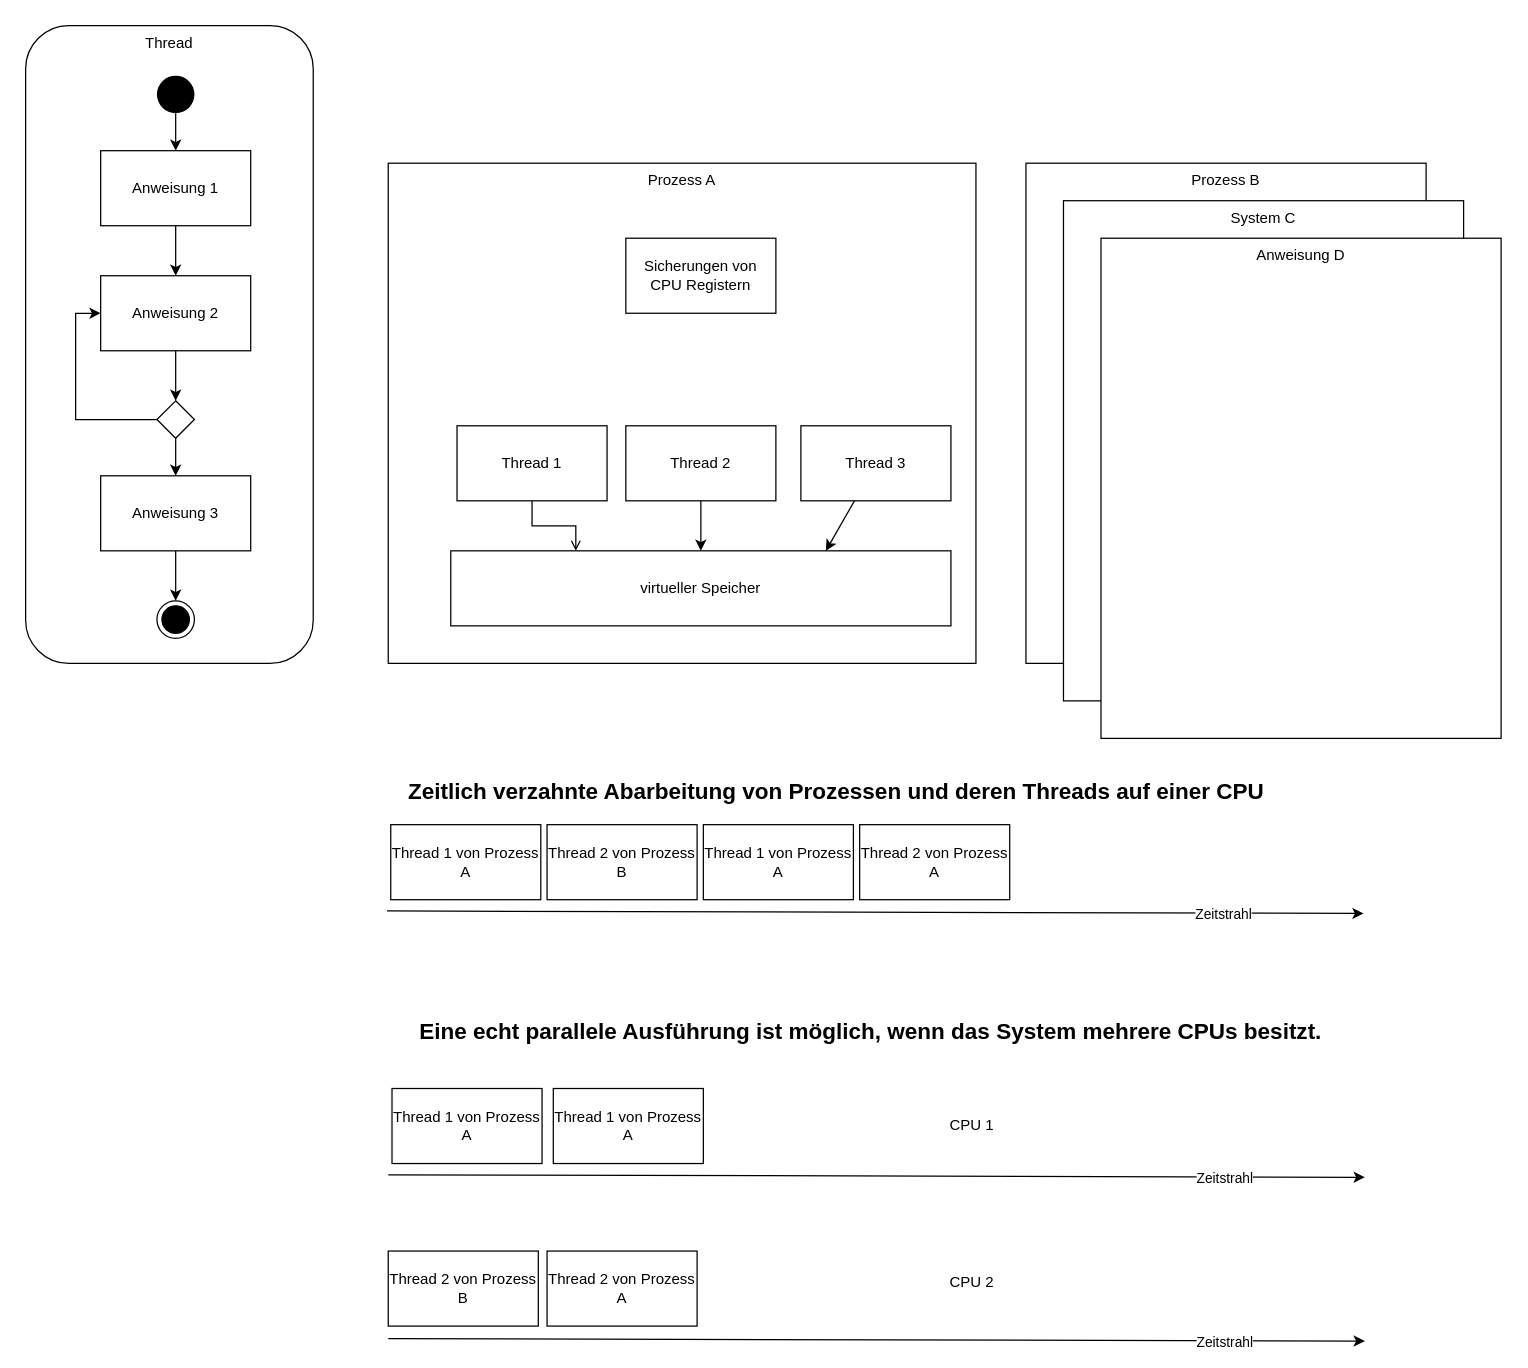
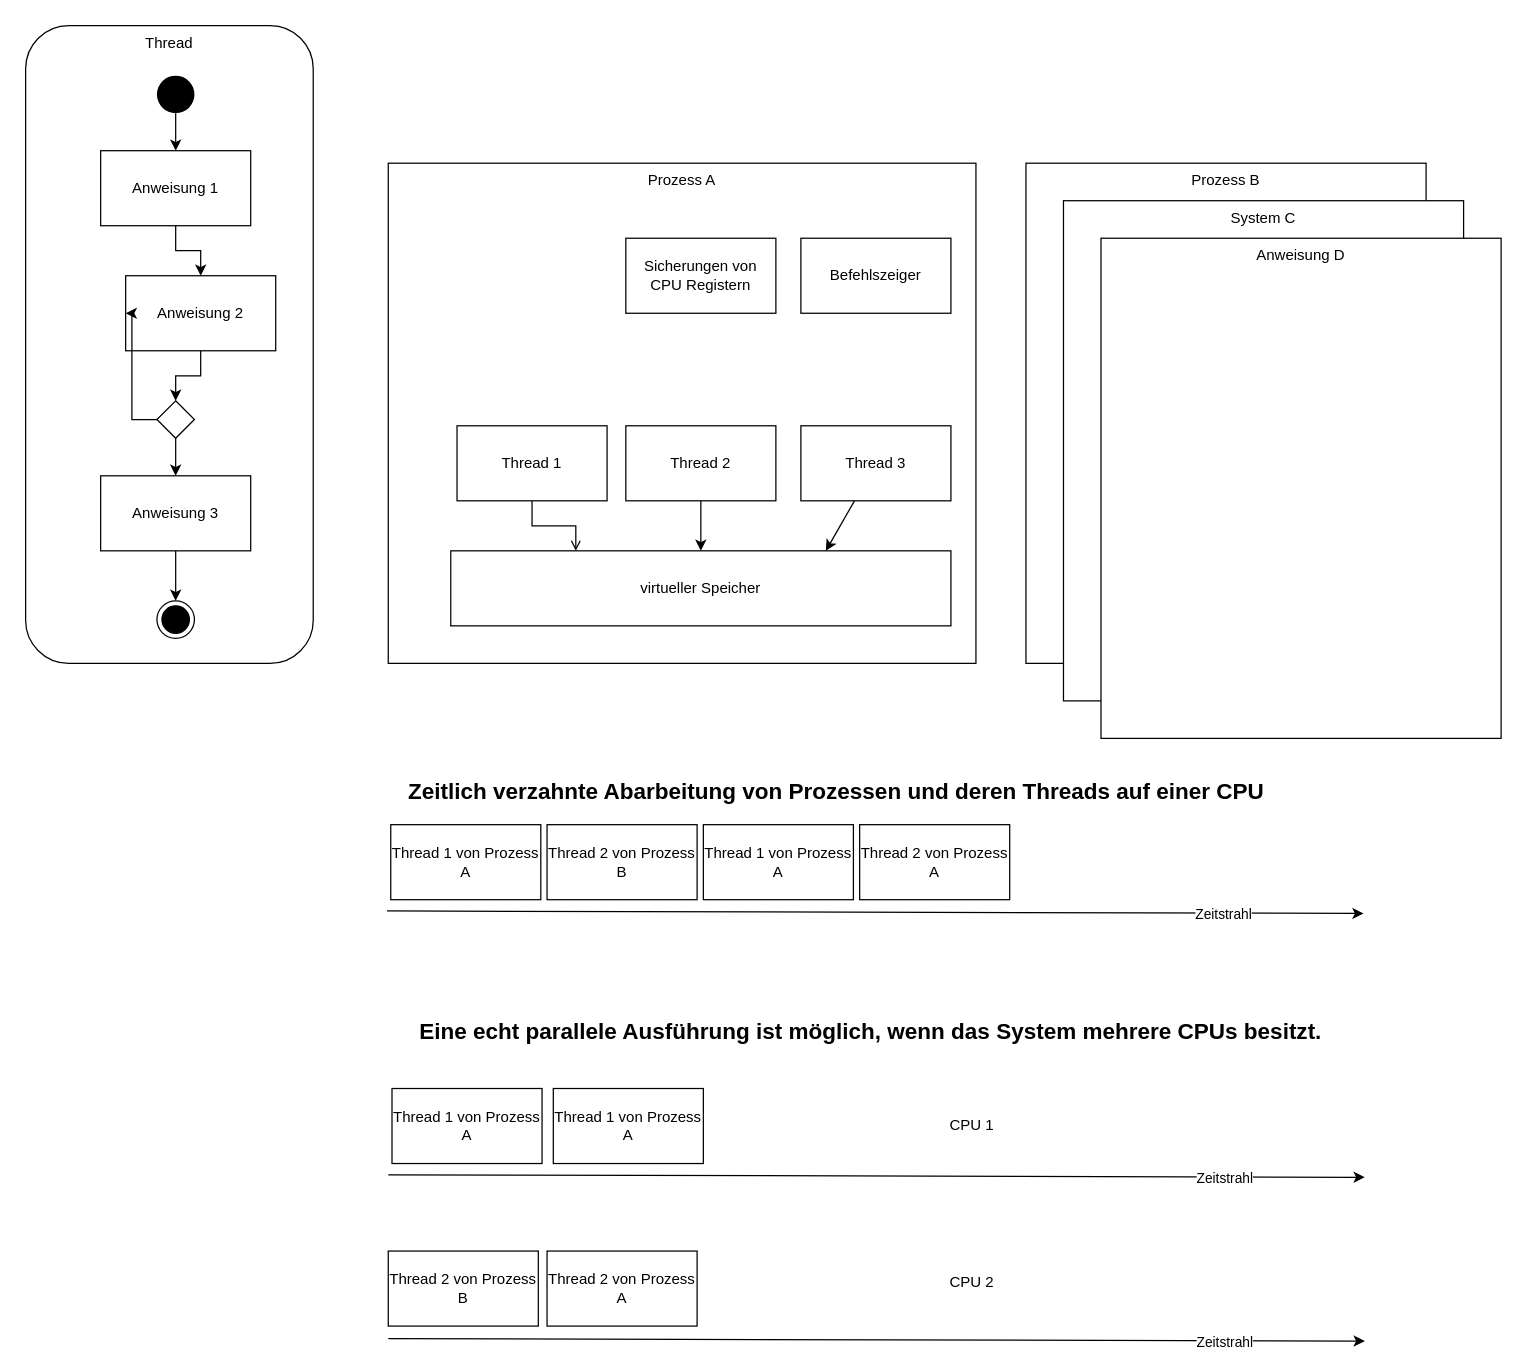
+ <mxCell id="5" value="Befehlszeiger" style="rounded=0;whiteSpace=wrap;html=1;" parent="1" vertex="1"><mxGeometry x="640" y="190" width="120" height="60" as="geometry" /></mxCell>
- <mxCell id="35" value="Anweisung 2" style="rounded=0;whiteSpace=wrap;html=1;" parent="1" vertex="1"><mxGeometry x="80" y="220" width="120" height="60" as="geometry" /></mxCell>
+ <mxCell id="35" value="Anweisung 2" style="rounded=0;whiteSpace=wrap;html=1;" parent="1" vertex="1"><mxGeometry x="100" y="220" width="120" height="60" as="geometry" /></mxCell>
